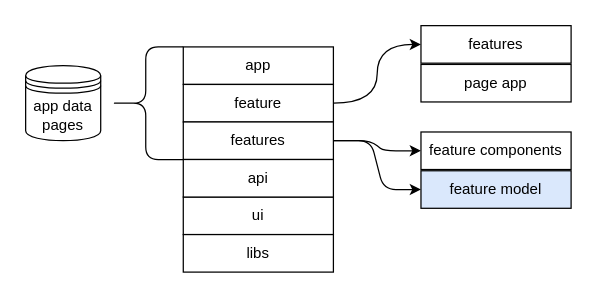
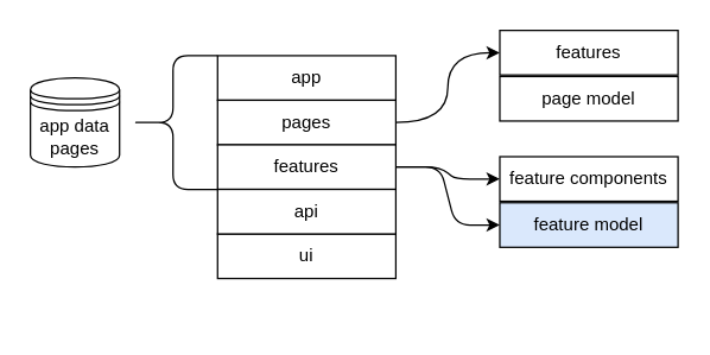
- <mxCell id="11" value="page app" style="rounded=0;whiteSpace=wrap;html=1;" parent="1" vertex="1"><mxGeometry x="336" y="51" width="120" height="30" as="geometry" /></mxCell>
+ <mxCell id="11" value="page model" style="rounded=0;whiteSpace=wrap;html=1;" parent="1" vertex="1"><mxGeometry x="336" y="51" width="120" height="30" as="geometry" /></mxCell>
- <mxCell id="4" value="feature" style="rounded=0;whiteSpace=wrap;html=1;" parent="1" vertex="1"><mxGeometry x="146" y="67" width="120" height="30" as="geometry" /></mxCell>
+ <mxCell id="4" value="pages" style="rounded=0;whiteSpace=wrap;html=1;" parent="1" vertex="1"><mxGeometry x="146" y="67" width="120" height="30" as="geometry" /></mxCell>
- <mxCell id="10" value="libs" style="rounded=0;whiteSpace=wrap;html=1;" parent="1" vertex="1"><mxGeometry x="146" y="187" width="120" height="30" as="geometry" /></mxCell>
